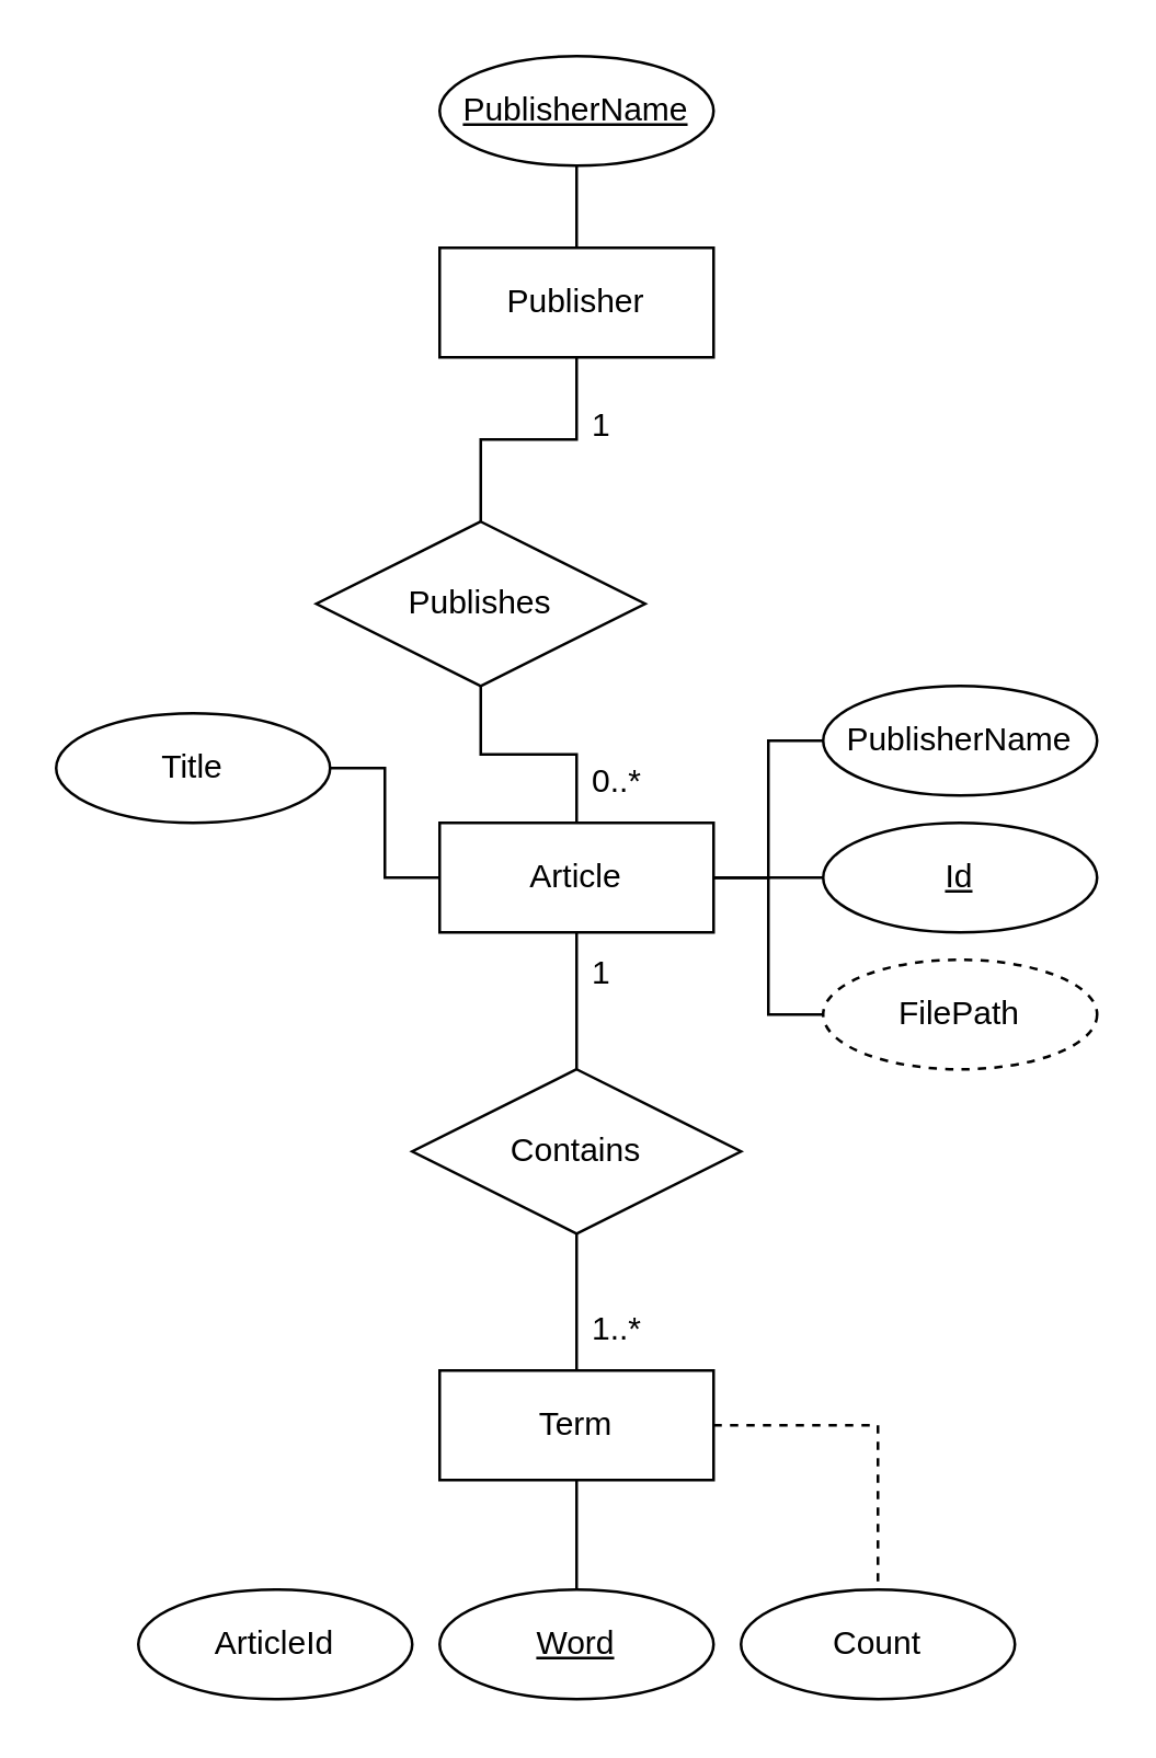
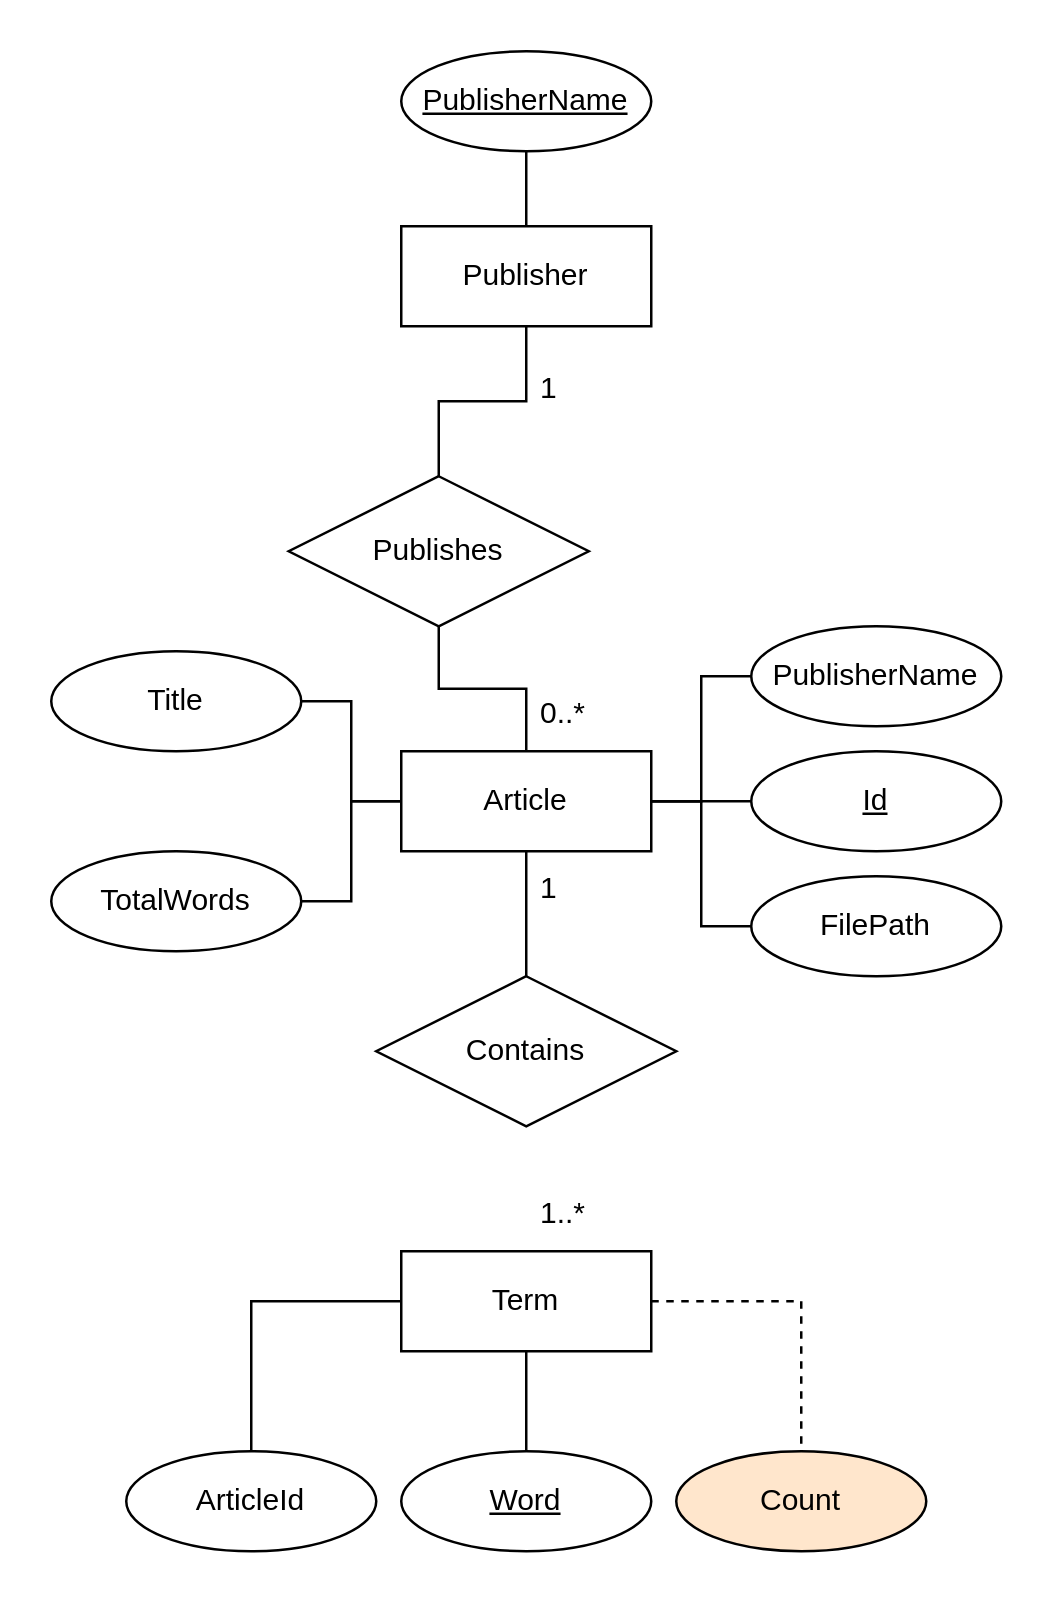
+ <mxCell id="3" style="edgeStyle=orthogonalEdgeStyle;rounded=0;orthogonalLoop=1;jettySize=auto;html=1;entryX=1;entryY=0.5;entryDx=0;entryDy=0;endArrow=none;endFill=0;" edge="1" parent="1" source="7" target="18"><mxGeometry relative="1" as="geometry" /></mxCell>
+ <mxCell id="18" value="TotalWords" style="ellipse;whiteSpace=wrap;html=1;align=center;" vertex="1" parent="1"><mxGeometry x="20" y="340" width="100" height="40" as="geometry" /></mxCell>
- <mxCell id="19" value="FilePath" style="ellipse;whiteSpace=wrap;html=1;align=center;dashed=1;" vertex="1" parent="1"><mxGeometry x="300" y="350" width="100" height="40" as="geometry" /></mxCell>
+ <mxCell id="19" value="FilePath" style="ellipse;whiteSpace=wrap;html=1;align=center;" vertex="1" parent="1"><mxGeometry x="300" y="350" width="100" height="40" as="geometry" /></mxCell>
- <mxCell id="13" style="edgeStyle=orthogonalEdgeStyle;rounded=0;orthogonalLoop=1;jettySize=auto;html=1;entryX=0.5;entryY=1;entryDx=0;entryDy=0;endArrow=none;endFill=0;" edge="1" parent="1" source="14" target="25"><mxGeometry relative="1" as="geometry" /></mxCell>
+ <mxCell id="13" style="edgeStyle=orthogonalEdgeStyle;rounded=0;orthogonalLoop=1;jettySize=auto;html=1;endArrow=none;endFill=0;" edge="1" parent="1" source="14" target="15"><mxGeometry relative="1" as="geometry" /></mxCell>
- <mxCell id="17" value="Count" style="ellipse;whiteSpace=wrap;html=1;align=center;" vertex="1" parent="1"><mxGeometry x="270" y="580" width="100" height="40" as="geometry" /></mxCell>
+ <mxCell id="17" value="Count" style="ellipse;whiteSpace=wrap;html=1;align=center;fillColor=#ffe6cc;" vertex="1" parent="1"><mxGeometry x="270" y="580" width="100" height="40" as="geometry" /></mxCell>
